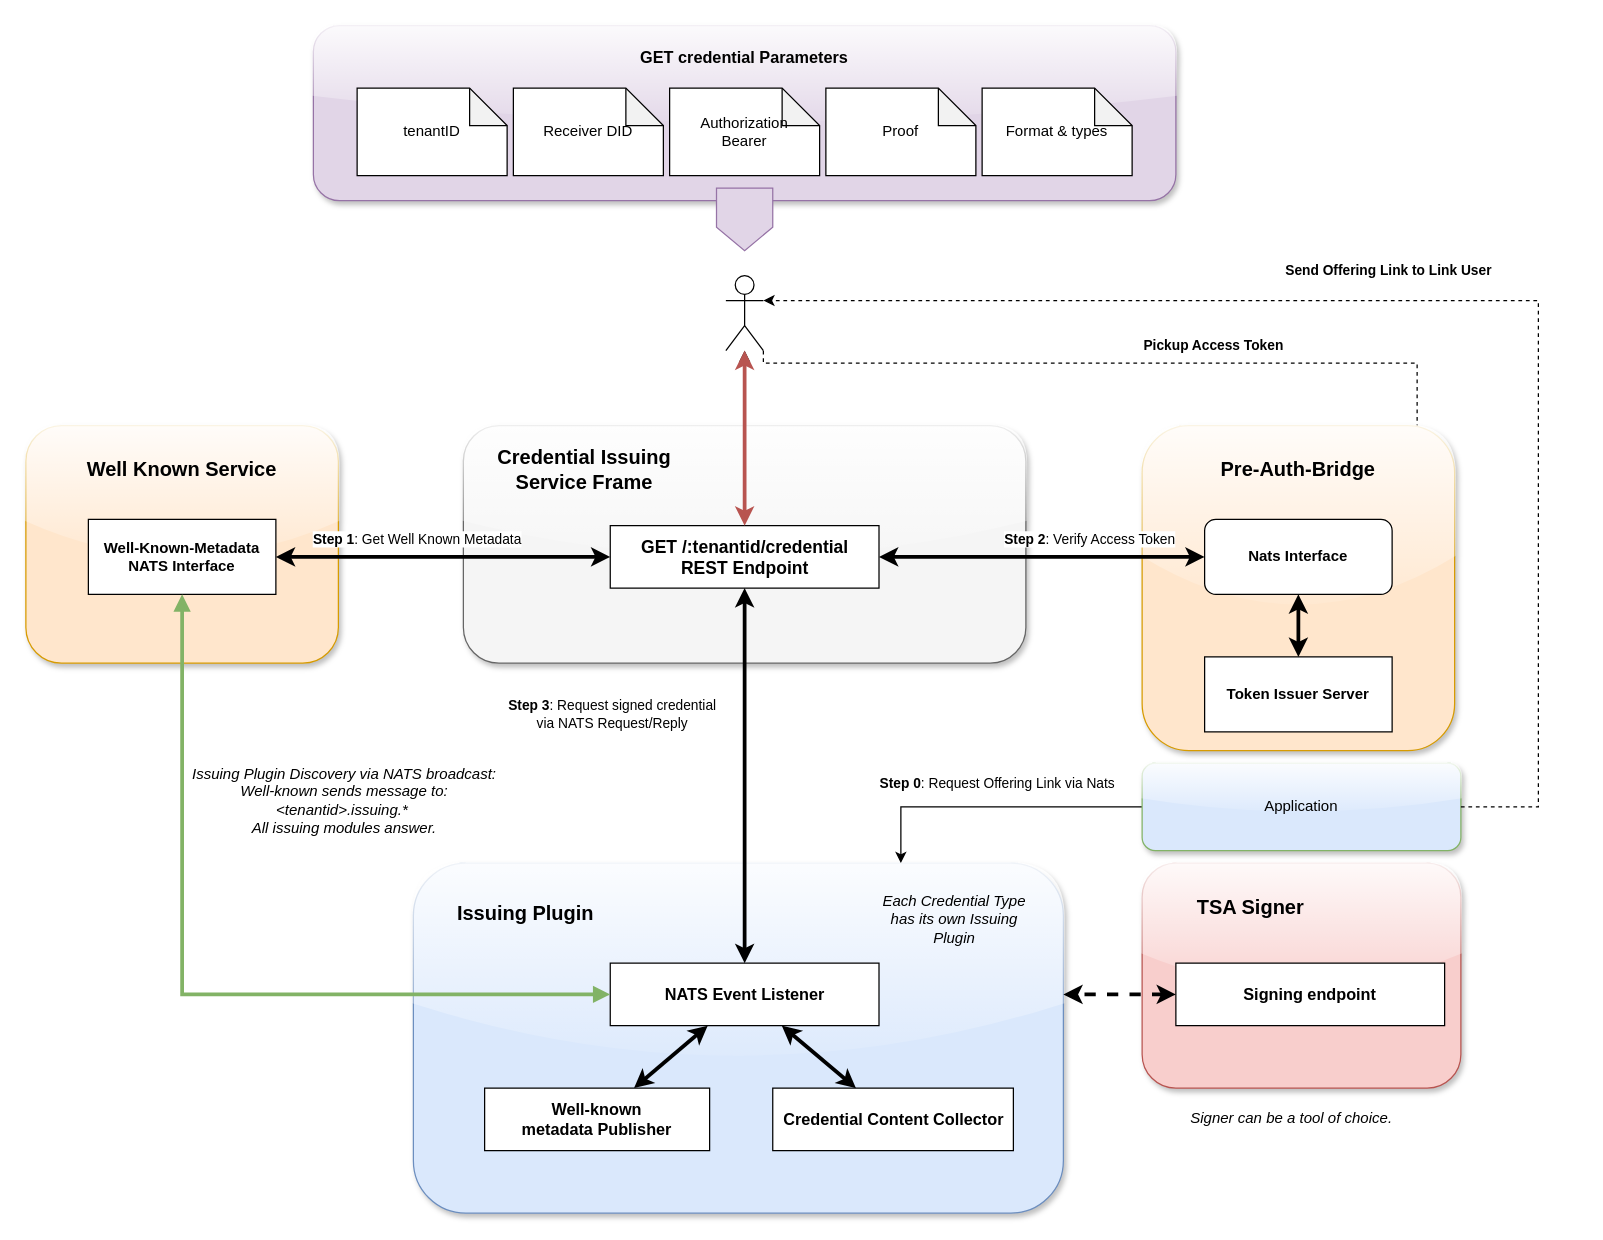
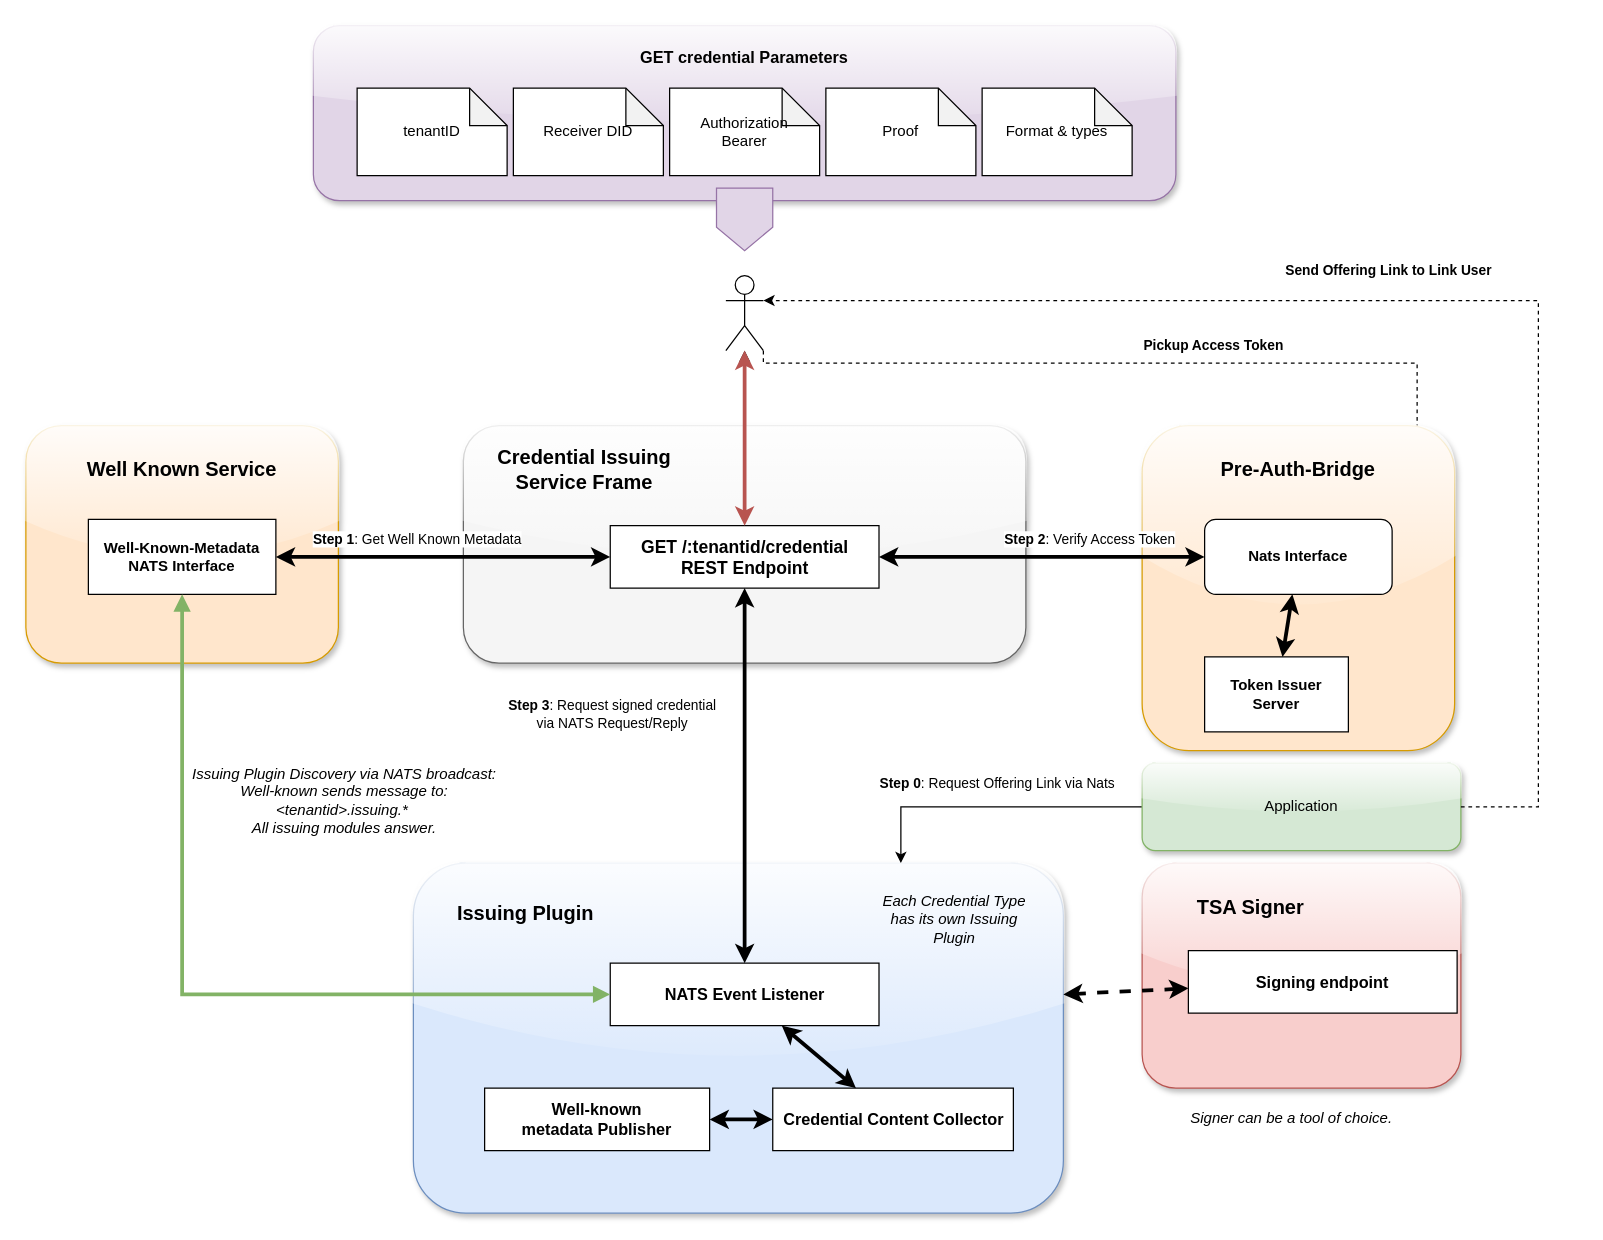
- <mxCell id="33" value="&lt;b&gt;Token Issuer Server&lt;/b&gt;" style="rounded=0;whiteSpace=wrap;html=1;" parent="1" vertex="1"><mxGeometry x="963" y="525" width="150" height="60" as="geometry" /></mxCell>
+ <mxCell id="33" value="&lt;b&gt;Token Issuer Server&lt;/b&gt;" style="rounded=0;whiteSpace=wrap;html=1;" parent="1" vertex="1"><mxGeometry x="963" y="525" width="115" height="60" as="geometry" /></mxCell>
- <mxCell id="46" value="Application" style="rounded=1;whiteSpace=wrap;html=1;fillColor=#dae8fc;strokeColor=#82b366;glass=1;shadow=1;" parent="1" vertex="1"><mxGeometry x="913" y="610" width="255" height="70" as="geometry" /></mxCell>
+ <mxCell id="46" value="Application" style="rounded=1;whiteSpace=wrap;html=1;fillColor=#d5e8d4;strokeColor=#82b366;glass=1;shadow=1;" parent="1" vertex="1"><mxGeometry x="913" y="610" width="255" height="70" as="geometry" /></mxCell>
- <mxCell id="19" value="&lt;b&gt;&lt;font style=&quot;font-size: 13px;&quot;&gt;Signing endpoint&lt;/font&gt;&lt;/b&gt;" style="rounded=0;whiteSpace=wrap;html=1;" parent="1" vertex="1"><mxGeometry x="940" y="770" width="215" height="50" as="geometry" /></mxCell>
+ <mxCell id="19" value="&lt;b&gt;&lt;font style=&quot;font-size: 13px;&quot;&gt;Signing endpoint&lt;/font&gt;&lt;/b&gt;" style="rounded=0;whiteSpace=wrap;html=1;" parent="1" vertex="1"><mxGeometry x="950" y="760" width="215" height="50" as="geometry" /></mxCell>
- <mxCell id="45" value="" style="endArrow=classic;startArrow=classic;html=1;rounded=0;strokeWidth=3;" parent="1" source="43" target="18" edge="1"><mxGeometry width="50" height="50" relative="1" as="geometry"><mxPoint x="694" y="880" as="sourcePoint" /><mxPoint x="635" y="830" as="targetPoint" /></mxGeometry></mxCell>
+ <mxCell id="45" value="" style="endArrow=classic;startArrow=classic;html=1;rounded=0;strokeWidth=3;" parent="1" source="43" target="35" edge="1"><mxGeometry width="50" height="50" relative="1" as="geometry"><mxPoint x="694" y="880" as="sourcePoint" /><mxPoint x="635" y="830" as="targetPoint" /></mxGeometry></mxCell>
